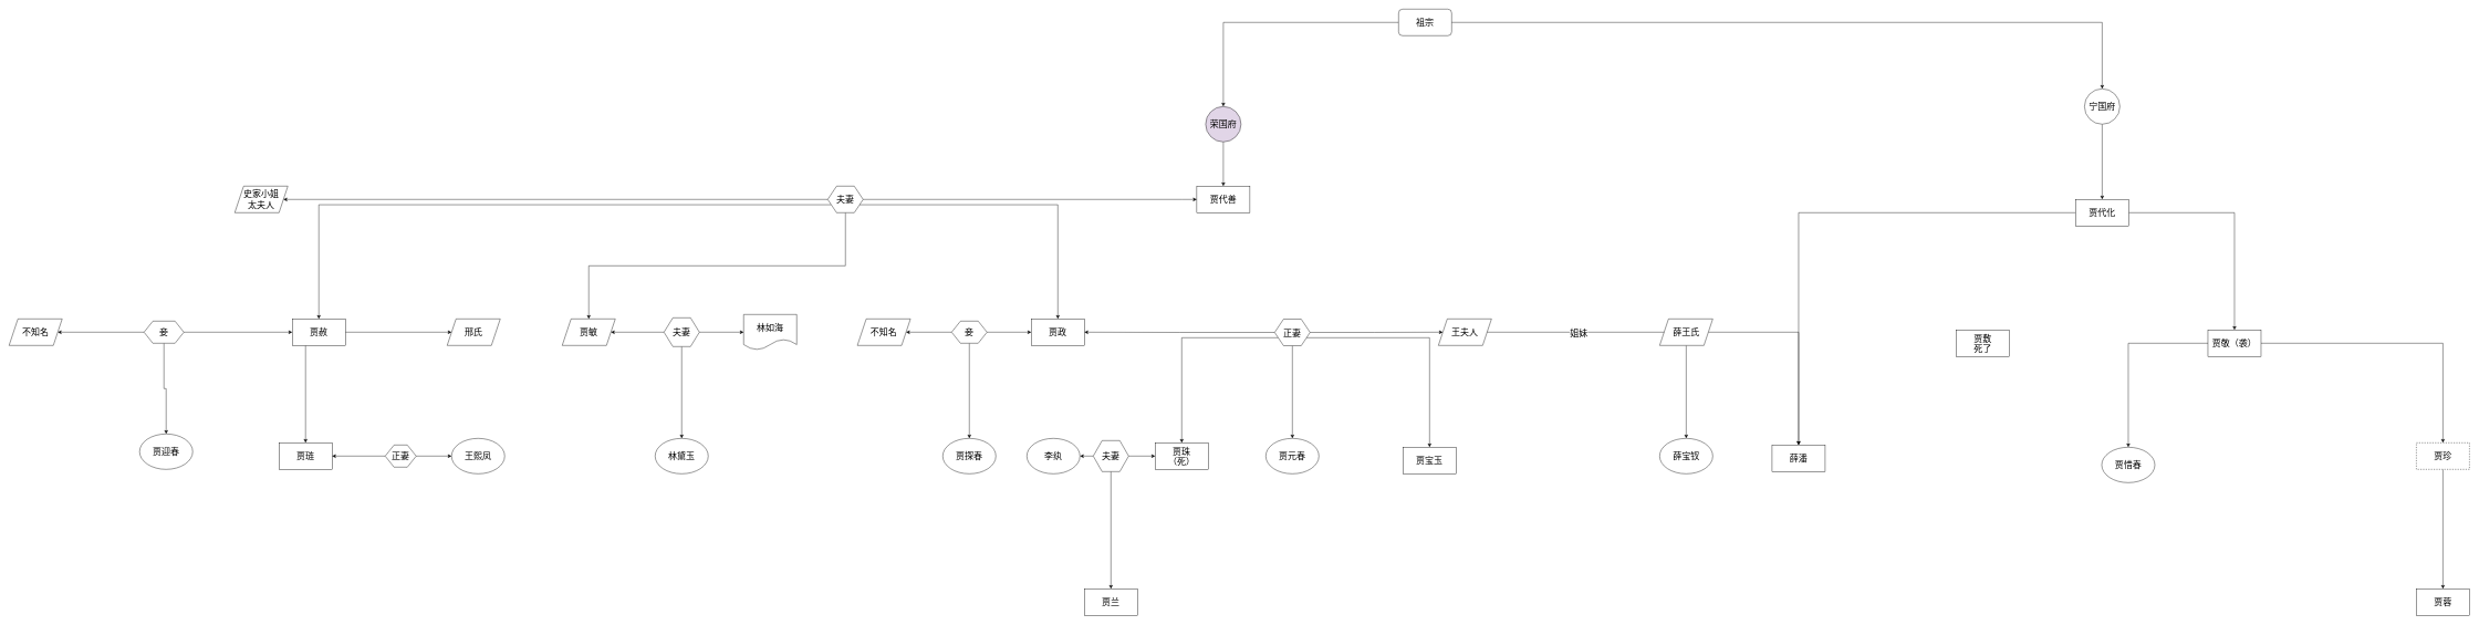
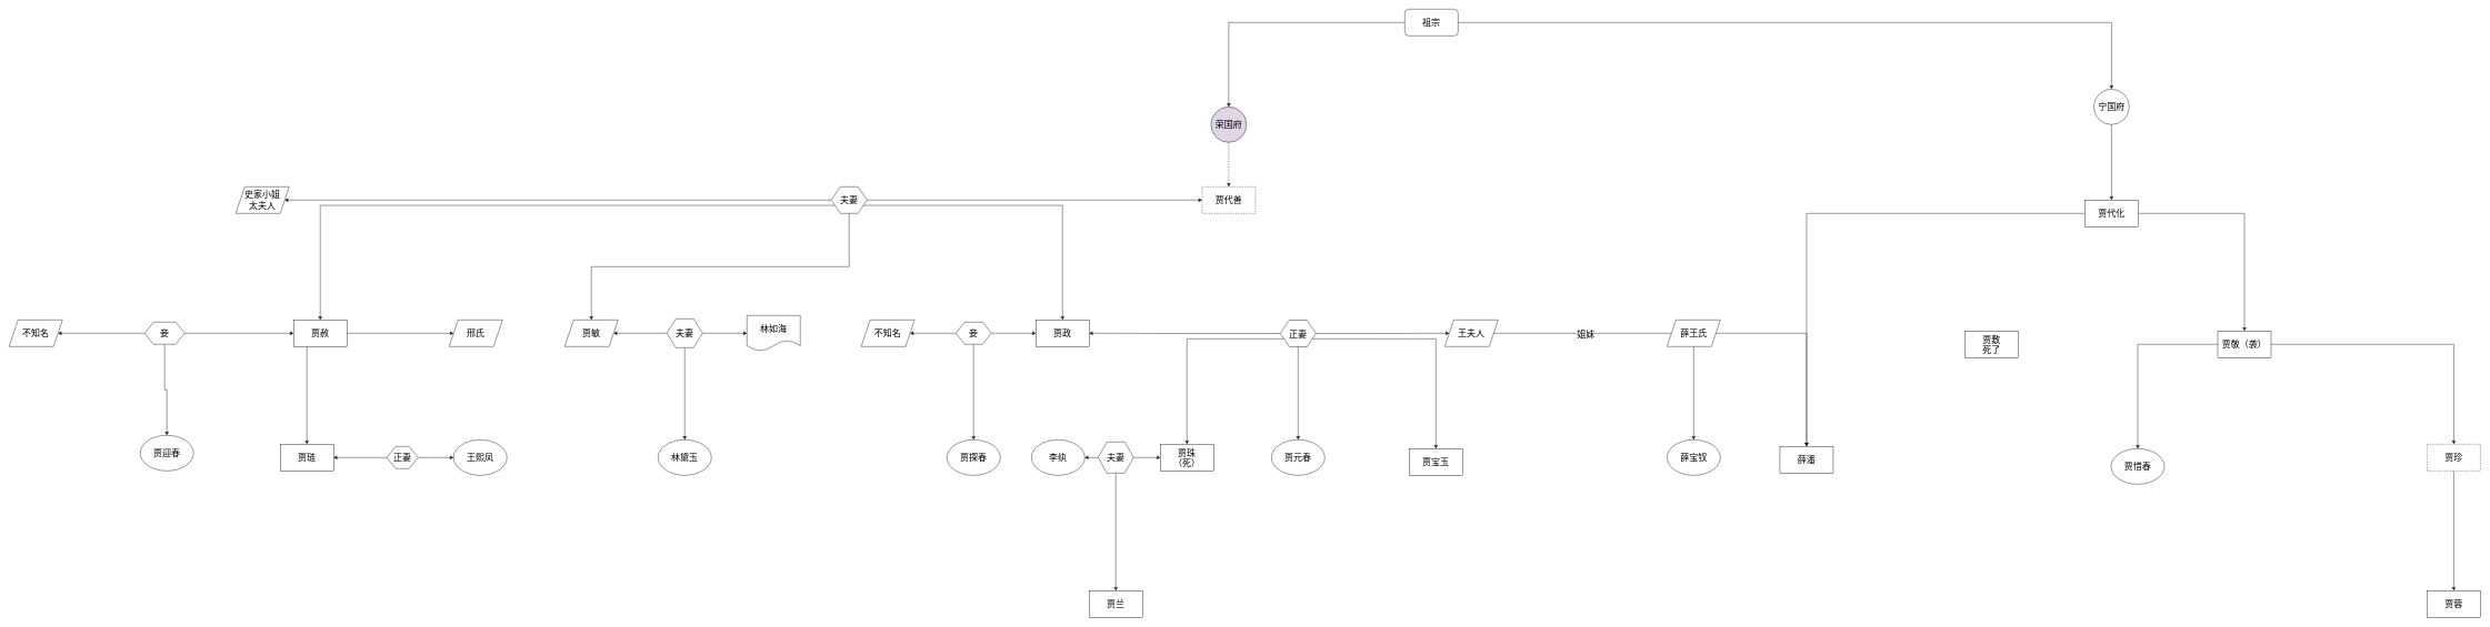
- <mxCell id="2" value="" style="edgeStyle=orthogonalEdgeStyle;rounded=0;orthogonalLoop=1;jettySize=auto;html=1;" parent="1" source="3" target="16" edge="1"><mxGeometry relative="1" as="geometry" /></mxCell>
+ <mxCell id="2" value="" style="edgeStyle=orthogonalEdgeStyle;rounded=0;orthogonalLoop=1;jettySize=auto;html=1;dashed=1;" parent="1" source="3" target="16" edge="1"><mxGeometry relative="1" as="geometry" /></mxCell>
- <mxCell id="16" value="&lt;font style=&quot;font-size: 20px;&quot;&gt;贾代善&lt;/font&gt;" style="whiteSpace=wrap;html=1;" parent="1" vertex="1"><mxGeometry x="2704" y="420" width="120" height="60" as="geometry" /></mxCell>
+ <mxCell id="16" value="&lt;font style=&quot;font-size: 20px;&quot;&gt;贾代善&lt;/font&gt;" style="whiteSpace=wrap;html=1;dashed=1;" parent="1" vertex="1"><mxGeometry x="2704" y="420" width="120" height="60" as="geometry" /></mxCell>
